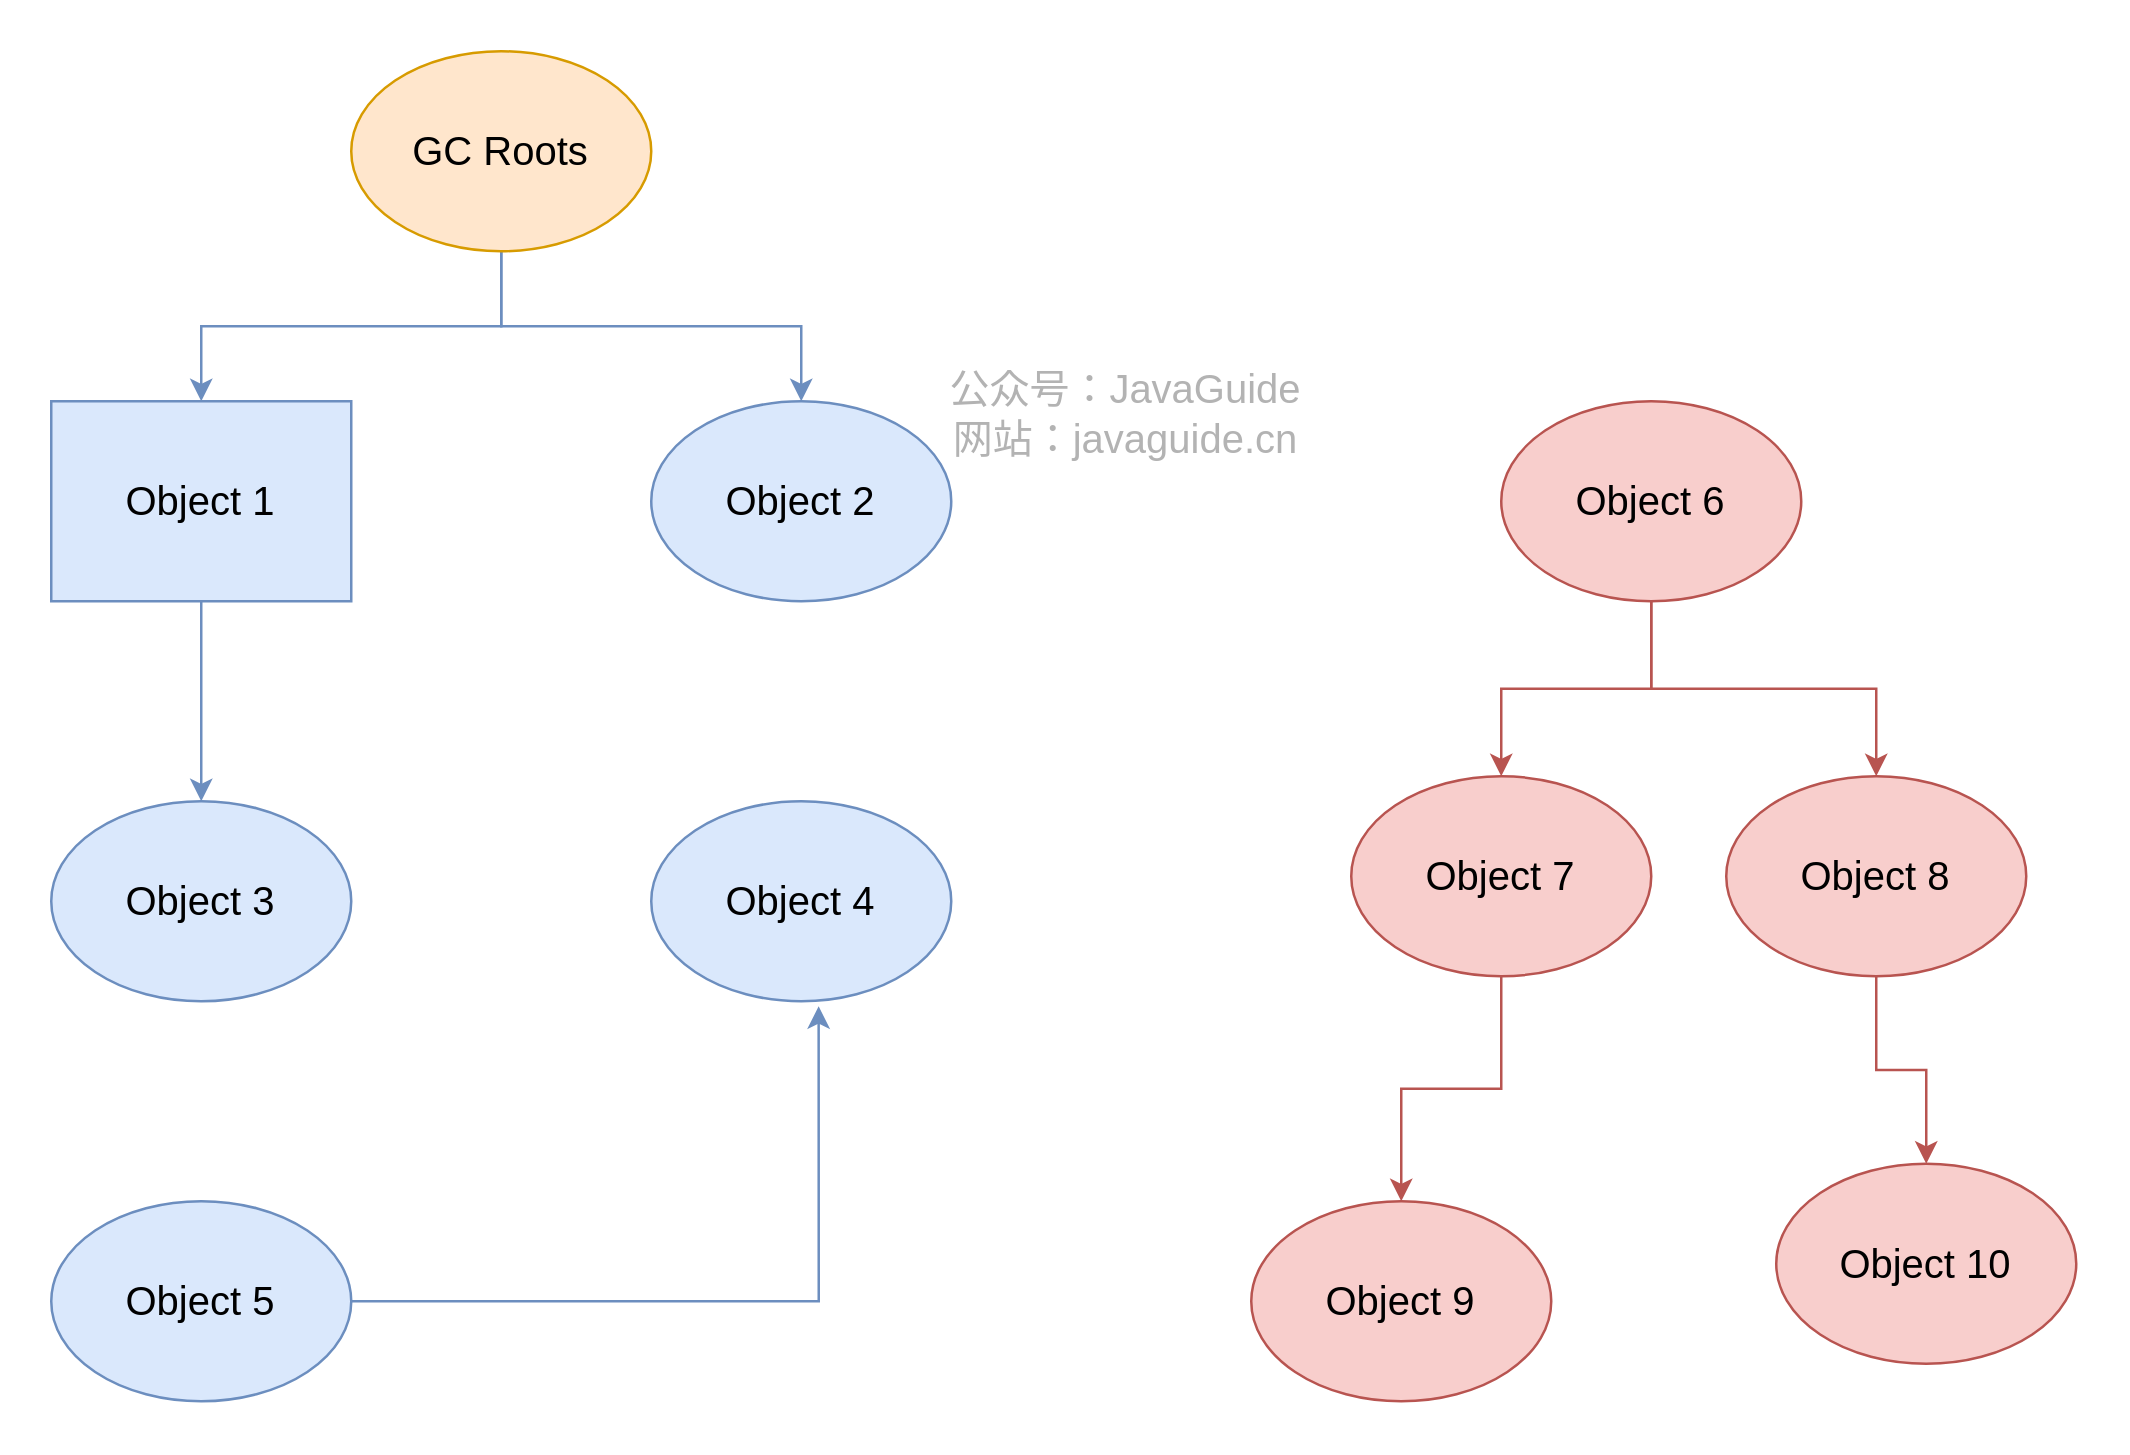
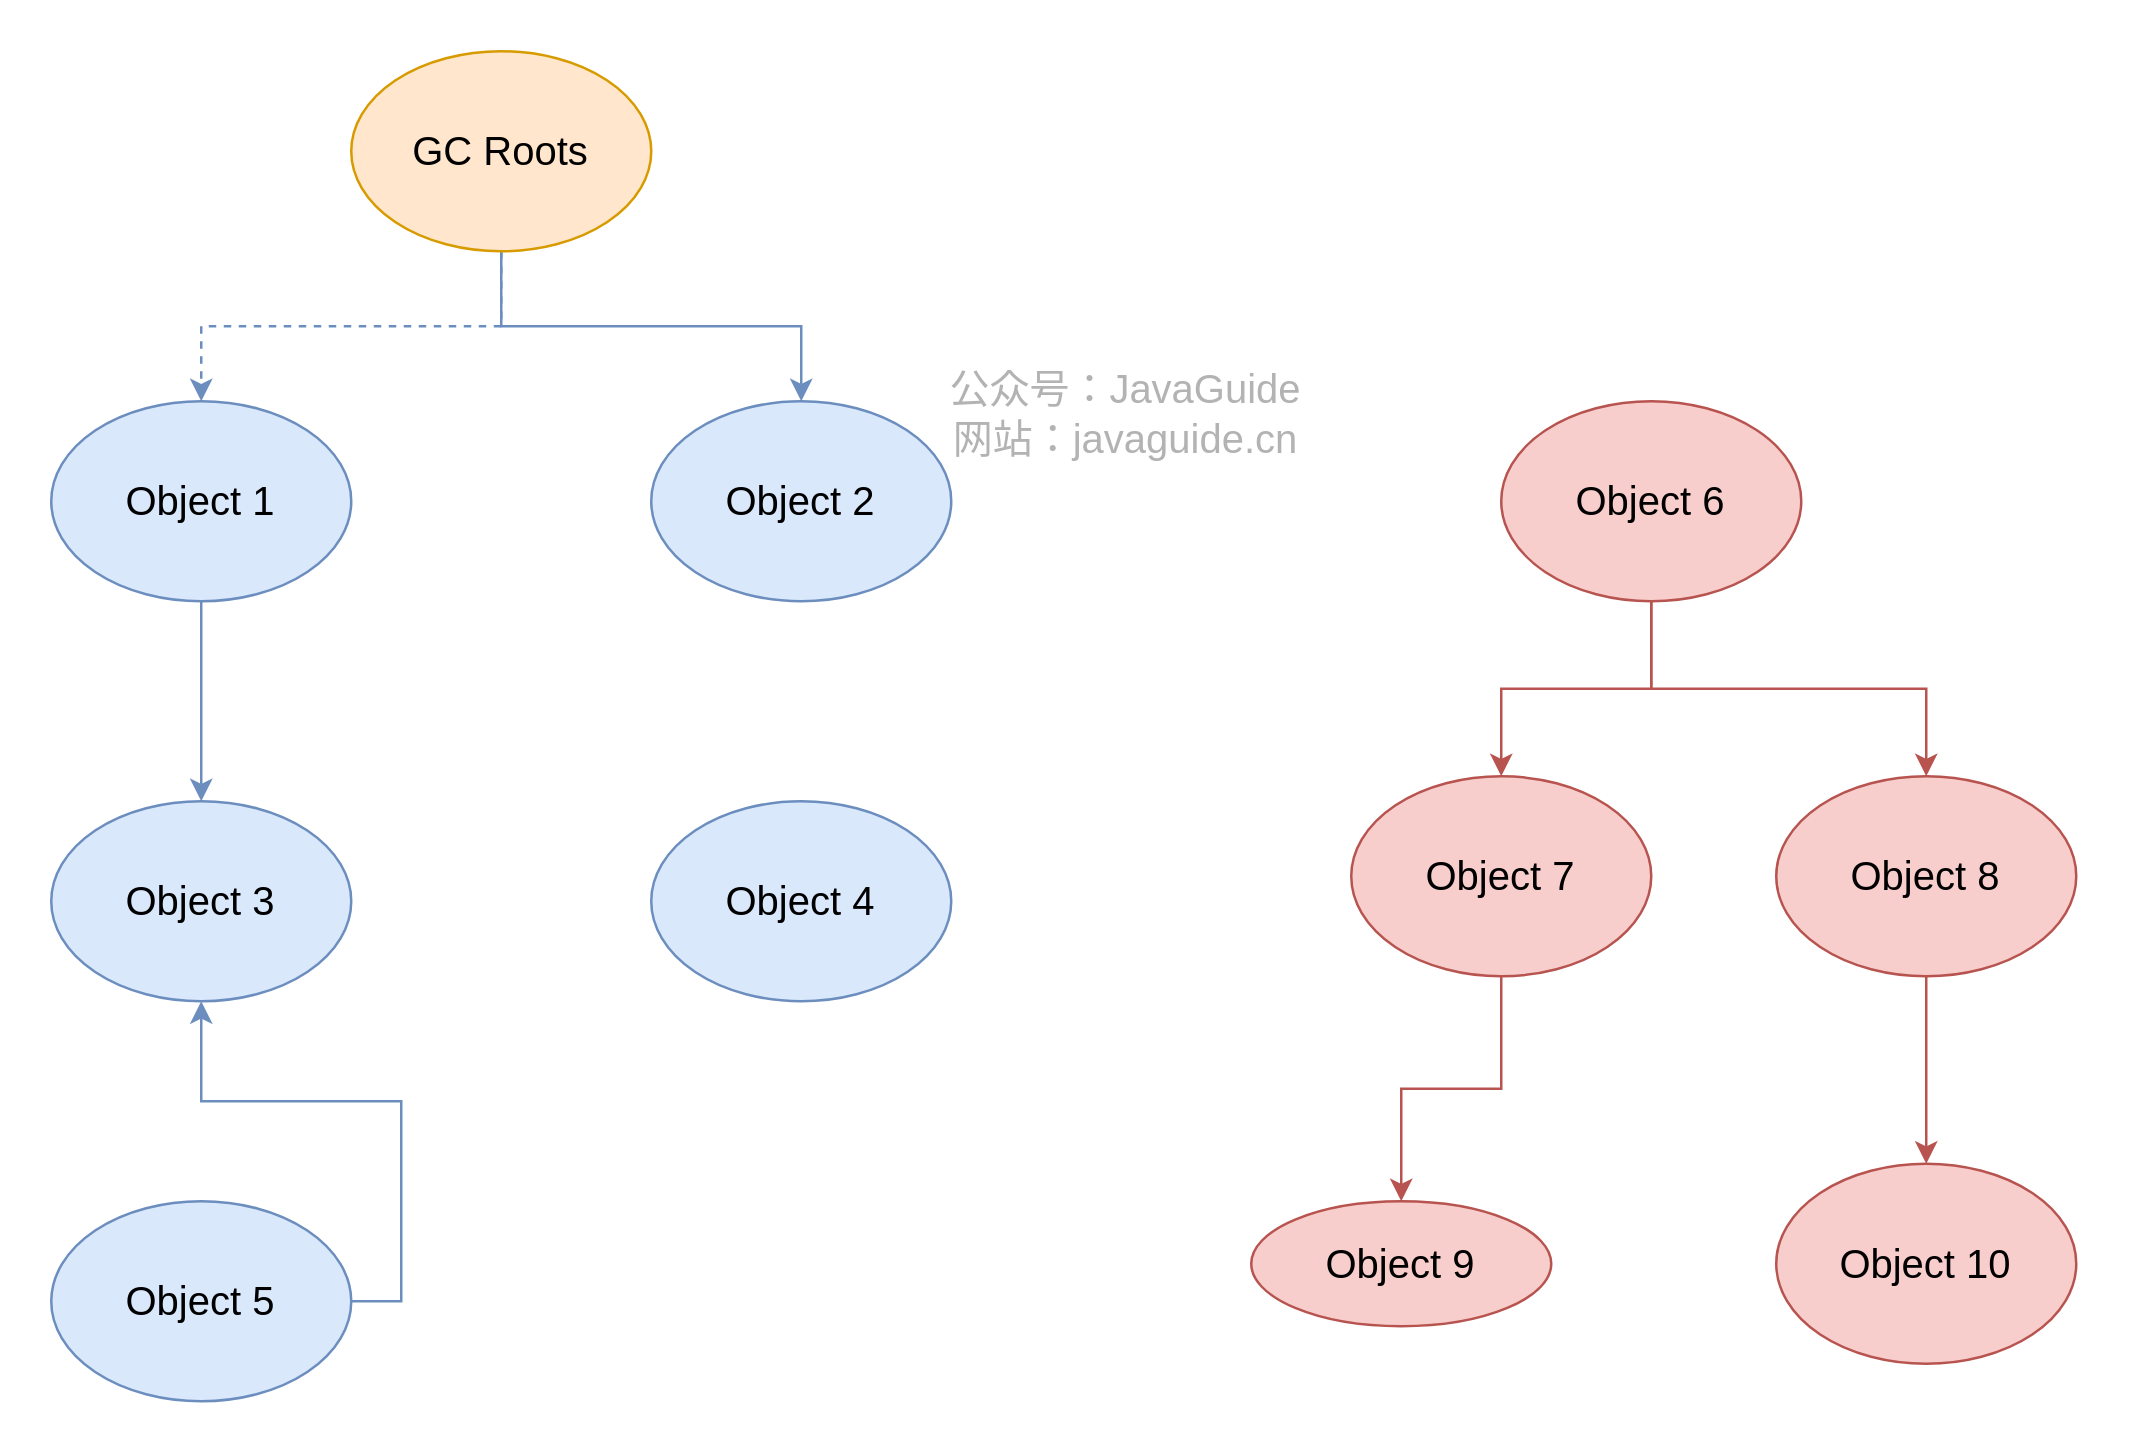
- <mxCell id="2" style="edgeStyle=orthogonalEdgeStyle;rounded=0;sketch=0;orthogonalLoop=1;jettySize=auto;html=1;strokeWidth=1;strokeColor=#6c8ebf;fillColor=#dae8fc;fontSize=16;" parent="1" source="4" target="6" edge="1"><mxGeometry relative="1" as="geometry" /></mxCell>
+ <mxCell id="2" style="edgeStyle=orthogonalEdgeStyle;rounded=0;sketch=0;orthogonalLoop=1;jettySize=auto;html=1;strokeWidth=1;strokeColor=#6c8ebf;fillColor=#dae8fc;fontSize=16;dashed=1;" parent="1" source="4" target="6" edge="1"><mxGeometry relative="1" as="geometry" /></mxCell>
- <mxCell id="6" value="Object 1" style="whiteSpace=wrap;html=1;fontSize=16;fillColor=#dae8fc;strokeColor=#6c8ebf;sketch=0;rounded=0;" parent="1" vertex="1"><mxGeometry x="20" y="160" width="120" height="80" as="geometry" /></mxCell>
+ <mxCell id="6" value="Object 1" style="ellipse;whiteSpace=wrap;html=1;fontSize=16;fillColor=#dae8fc;strokeColor=#6c8ebf;sketch=0;" parent="1" vertex="1"><mxGeometry x="20" y="160" width="120" height="80" as="geometry" /></mxCell>
- <mxCell id="16" value="Object 8" style="ellipse;whiteSpace=wrap;html=1;fontSize=16;fillColor=#f8cecc;strokeColor=#b85450;sketch=0;" parent="1" vertex="1"><mxGeometry x="690" y="310" width="120" height="80" as="geometry" /></mxCell>
+ <mxCell id="16" value="Object 8" style="ellipse;whiteSpace=wrap;html=1;fontSize=16;fillColor=#f8cecc;strokeColor=#b85450;sketch=0;" parent="1" vertex="1"><mxGeometry x="710" y="310" width="120" height="80" as="geometry" /></mxCell>
- <mxCell id="10" style="edgeStyle=orthogonalEdgeStyle;rounded=0;sketch=0;orthogonalLoop=1;jettySize=auto;html=1;exitX=1;exitY=0.5;exitDx=0;exitDy=0;entryX=0.558;entryY=1.025;entryDx=0;entryDy=0;entryPerimeter=0;strokeWidth=1;strokeColor=#6c8ebf;fillColor=#dae8fc;fontSize=16;" parent="1" source="11" target="9" edge="1"><mxGeometry relative="1" as="geometry" /></mxCell>
+ <mxCell id="10" style="edgeStyle=orthogonalEdgeStyle;rounded=0;sketch=0;orthogonalLoop=1;jettySize=auto;html=1;exitX=1;exitY=0.5;exitDx=0;exitDy=0;strokeWidth=1;strokeColor=#6c8ebf;fillColor=#dae8fc;fontSize=16;" parent="1" source="11" target="8" edge="1"><mxGeometry relative="1" as="geometry" /></mxCell>
- <mxCell id="20" value="Object 9" style="ellipse;whiteSpace=wrap;html=1;fontSize=16;fillColor=#f8cecc;strokeColor=#b85450;sketch=0;" parent="1" vertex="1"><mxGeometry x="500" y="480" width="120" height="80" as="geometry" /></mxCell>
+ <mxCell id="20" value="Object 9" style="ellipse;whiteSpace=wrap;html=1;fontSize=16;fillColor=#f8cecc;strokeColor=#b85450;sketch=0;" parent="1" vertex="1"><mxGeometry x="500" y="480" width="120" height="50" as="geometry" /></mxCell>
